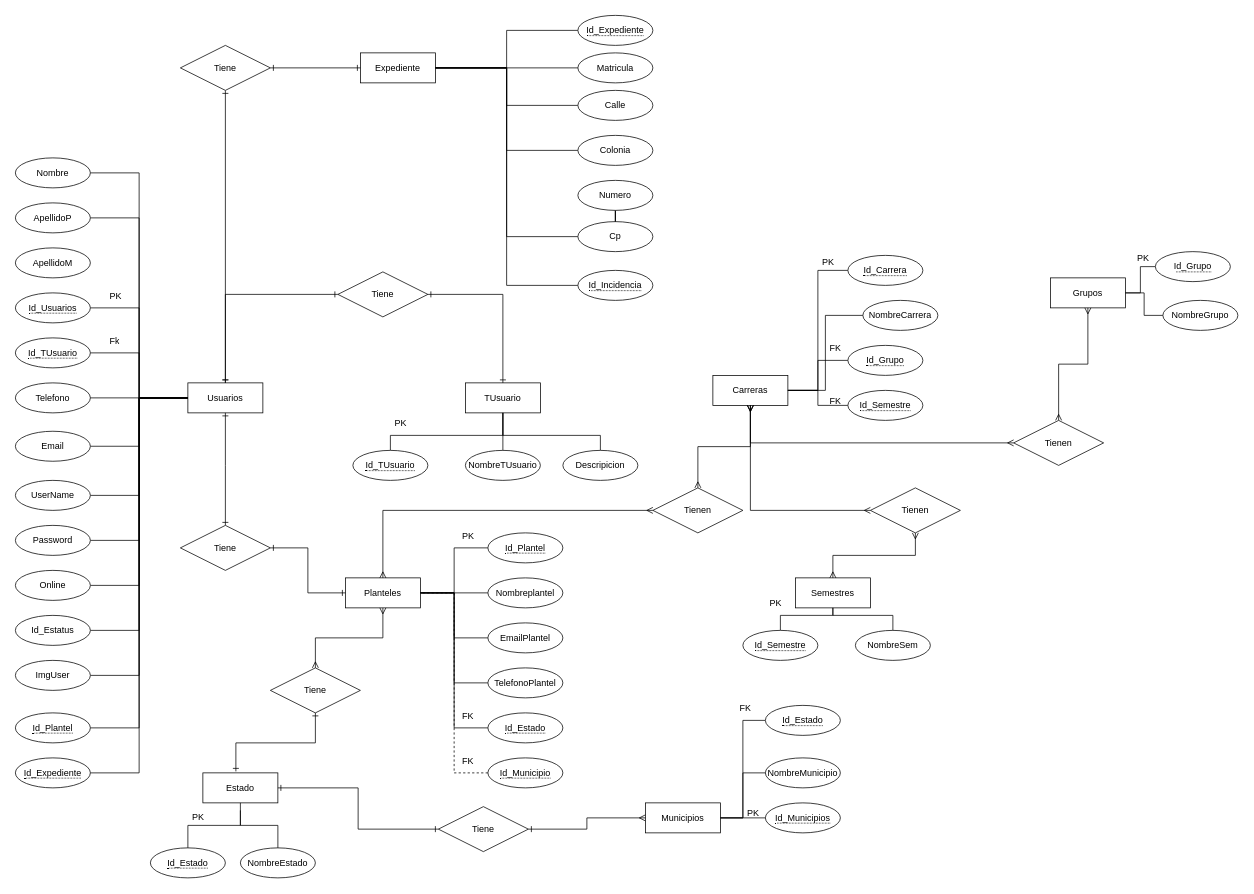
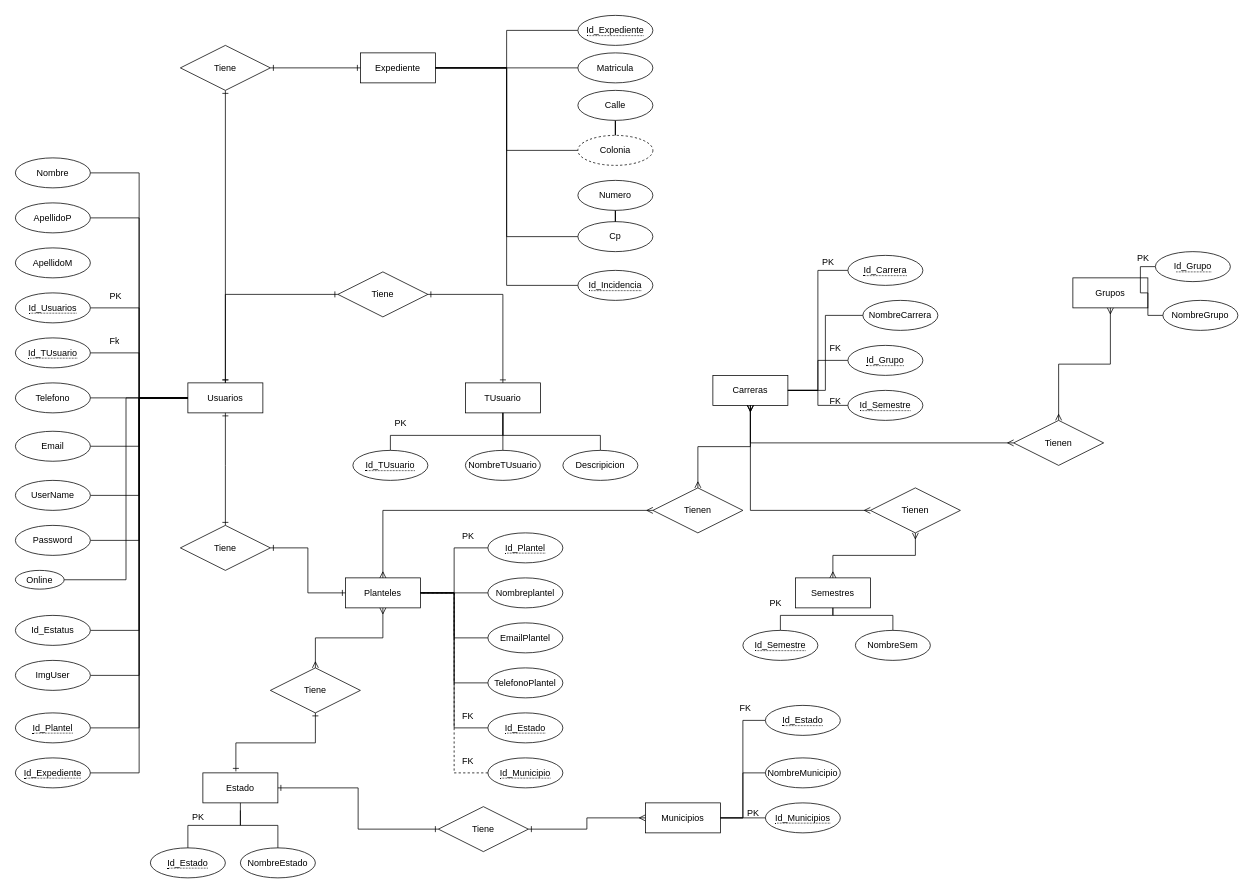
- <mxCell id="124" style="edgeStyle=orthogonalEdgeStyle;rounded=0;orthogonalLoop=1;jettySize=auto;html=1;entryX=1;entryY=0.5;entryDx=0;entryDy=0;endArrow=none;endFill=0;" parent="1" source="125" target="114" edge="1"><mxGeometry relative="1" as="geometry" /></mxCell>
+ <mxCell id="124" style="edgeStyle=orthogonalEdgeStyle;rounded=0;orthogonalLoop=1;jettySize=auto;html=1;endArrow=none;endFill=0;" parent="1" source="125" target="127" edge="1"><mxGeometry relative="1" as="geometry" /></mxCell>
- <mxCell id="127" value="Colonia" style="ellipse;whiteSpace=wrap;html=1;align=center;" parent="1" vertex="1"><mxGeometry x="770" y="180" width="100" height="40" as="geometry" /></mxCell>
+ <mxCell id="127" value="Colonia" style="ellipse;whiteSpace=wrap;html=1;align=center;dashed=1;" parent="1" vertex="1"><mxGeometry x="770" y="180" width="100" height="40" as="geometry" /></mxCell>
- <mxCell id="105" value="Grupos" style="whiteSpace=wrap;html=1;align=center;" parent="1" vertex="1"><mxGeometry x="1400" y="370" width="100" height="40" as="geometry" /></mxCell>
+ <mxCell id="105" value="Grupos" style="whiteSpace=wrap;html=1;align=center;" parent="1" vertex="1"><mxGeometry x="1430" y="370" width="100" height="40" as="geometry" /></mxCell>
- <mxCell id="20" value="Online" style="ellipse;whiteSpace=wrap;html=1;align=center;" parent="1" vertex="1"><mxGeometry x="20" y="760" width="100" height="40" as="geometry" /></mxCell>
+ <mxCell id="20" value="Online" style="ellipse;whiteSpace=wrap;html=1;align=center;" parent="1" vertex="1"><mxGeometry x="20" y="760" width="65" height="25" as="geometry" /></mxCell>
